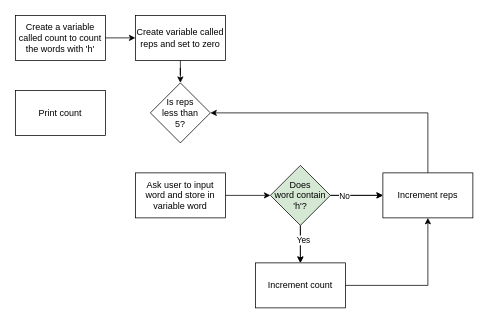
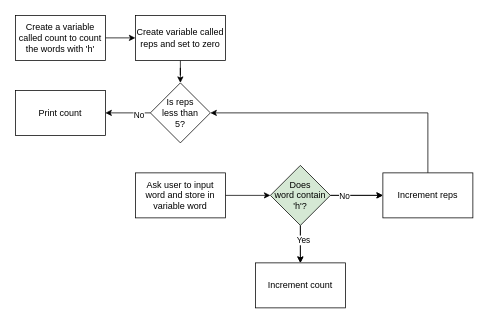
+ <mxCell id="6" value="" style="edgeStyle=orthogonalEdgeStyle;rounded=0;orthogonalLoop=1;jettySize=auto;html=1;" edge="1" parent="1" source="8" target="22"><mxGeometry relative="1" as="geometry" /></mxCell>
+ <mxCell id="7" value="No" style="edgeLabel;html=1;align=center;verticalAlign=middle;resizable=0;points=[];" vertex="1" connectable="0" parent="6"><mxGeometry x="-0.462" y="2" relative="1" as="geometry"><mxPoint as="offset" /></mxGeometry></mxCell>
- <mxCell id="20" style="edgeStyle=orthogonalEdgeStyle;rounded=0;orthogonalLoop=1;jettySize=auto;html=1;" edge="1" parent="1" source="21" target="19"><mxGeometry relative="1" as="geometry" /></mxCell>
